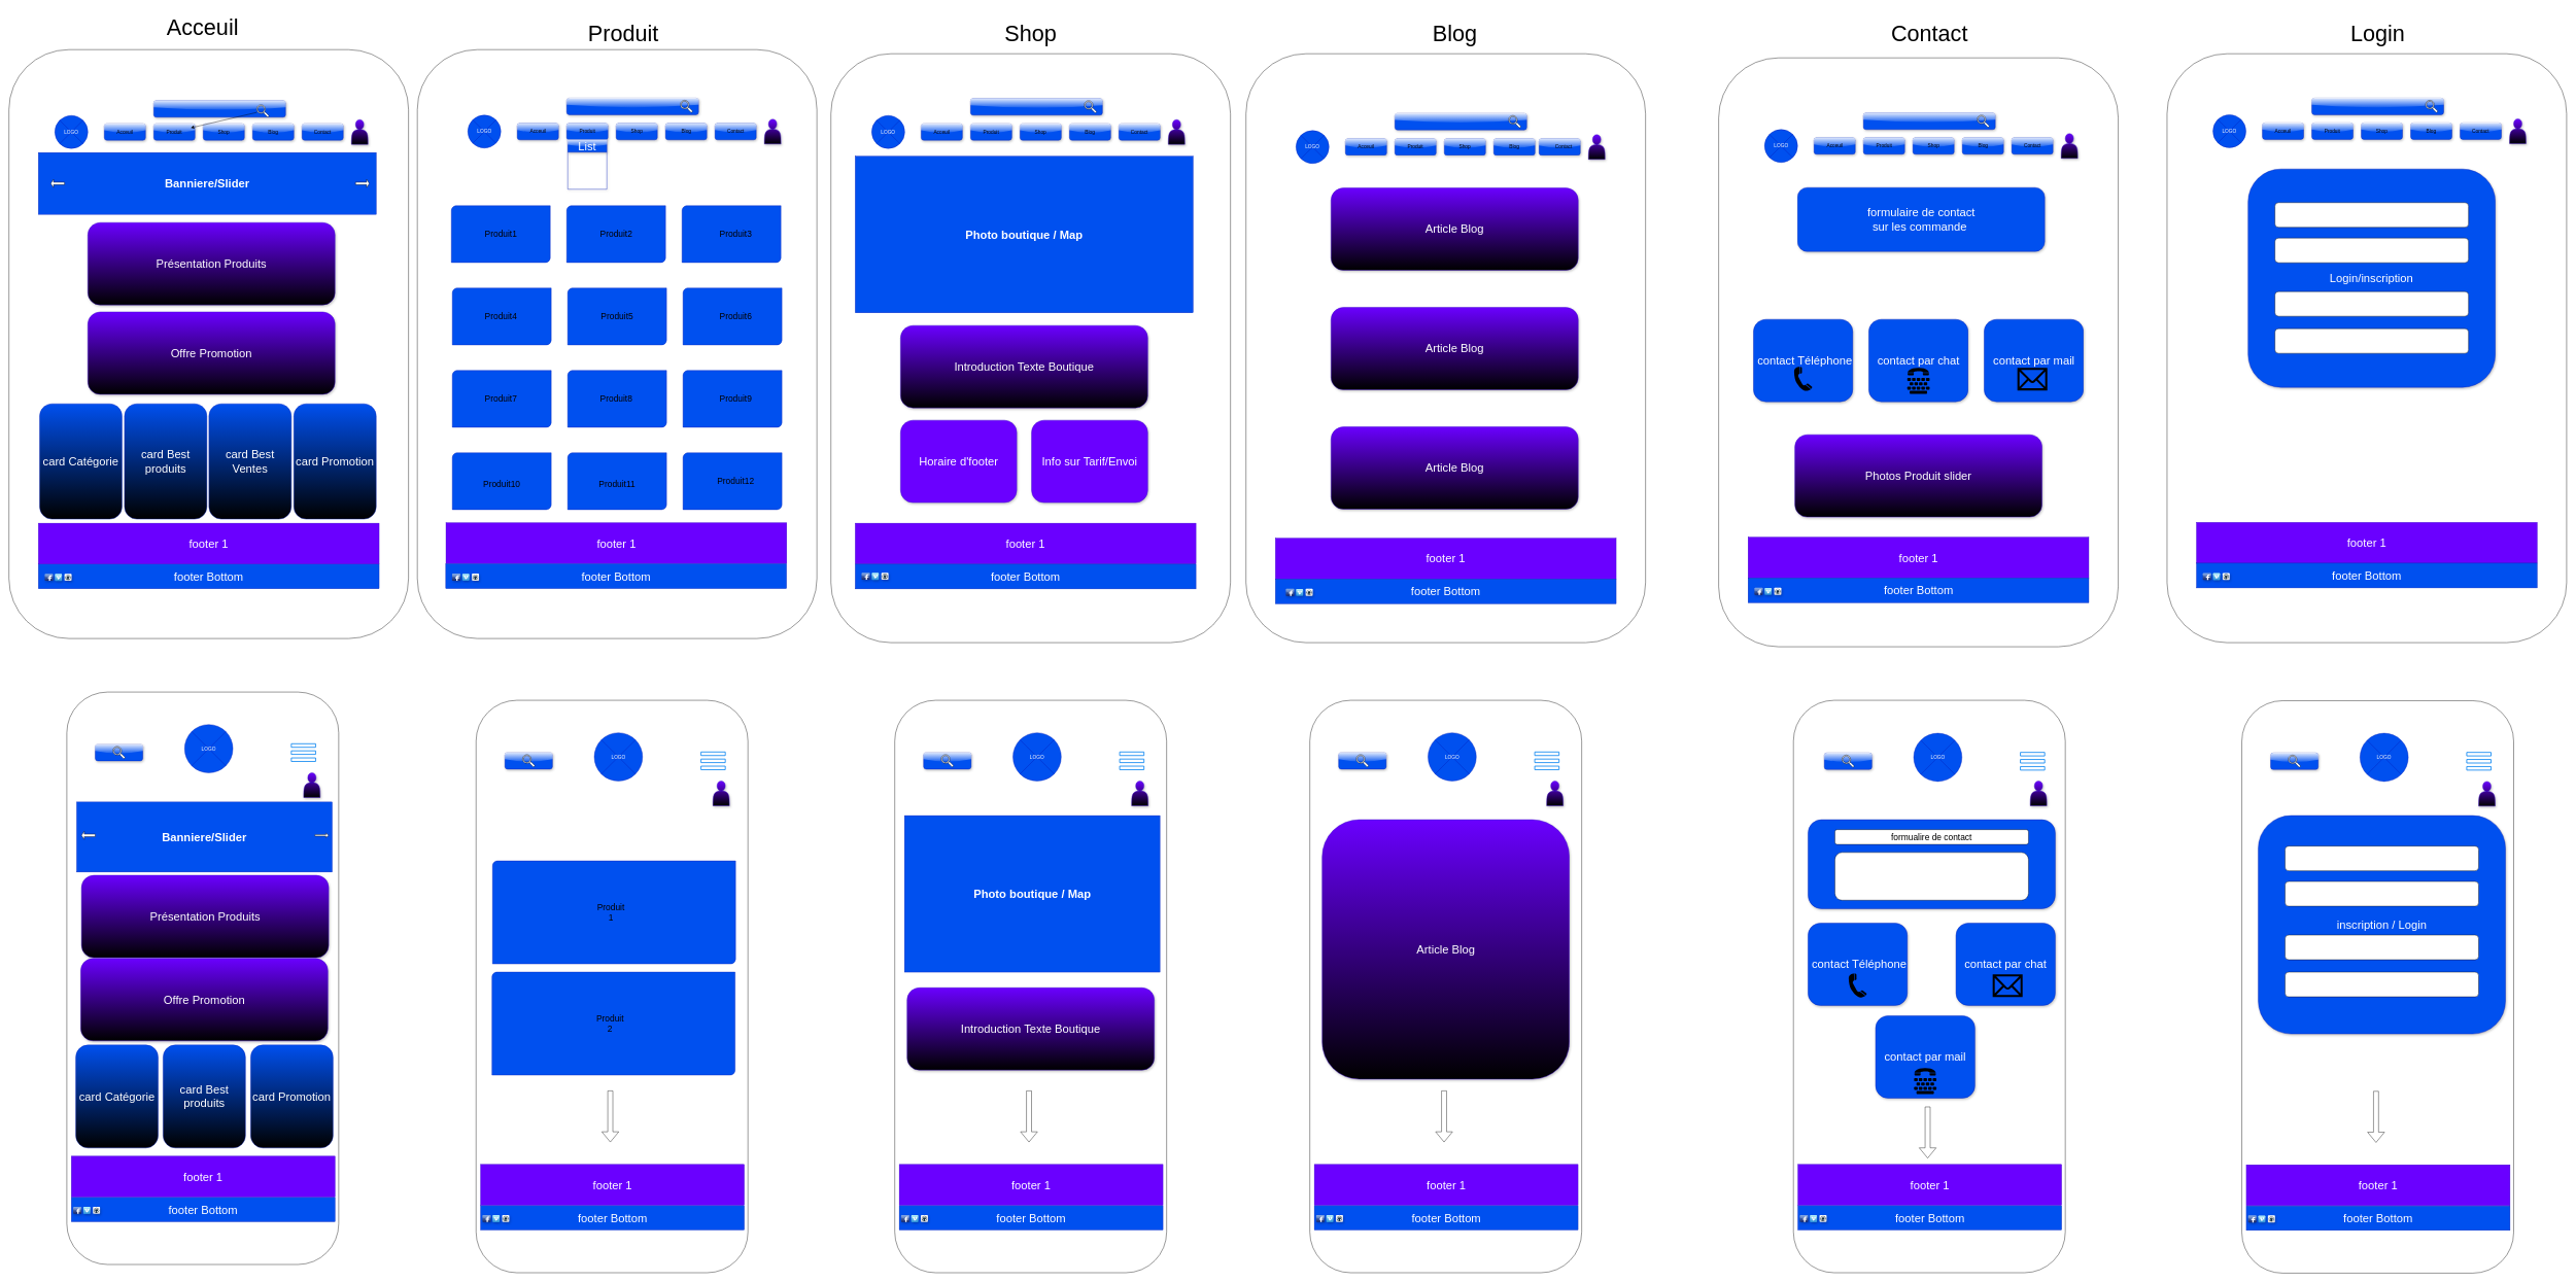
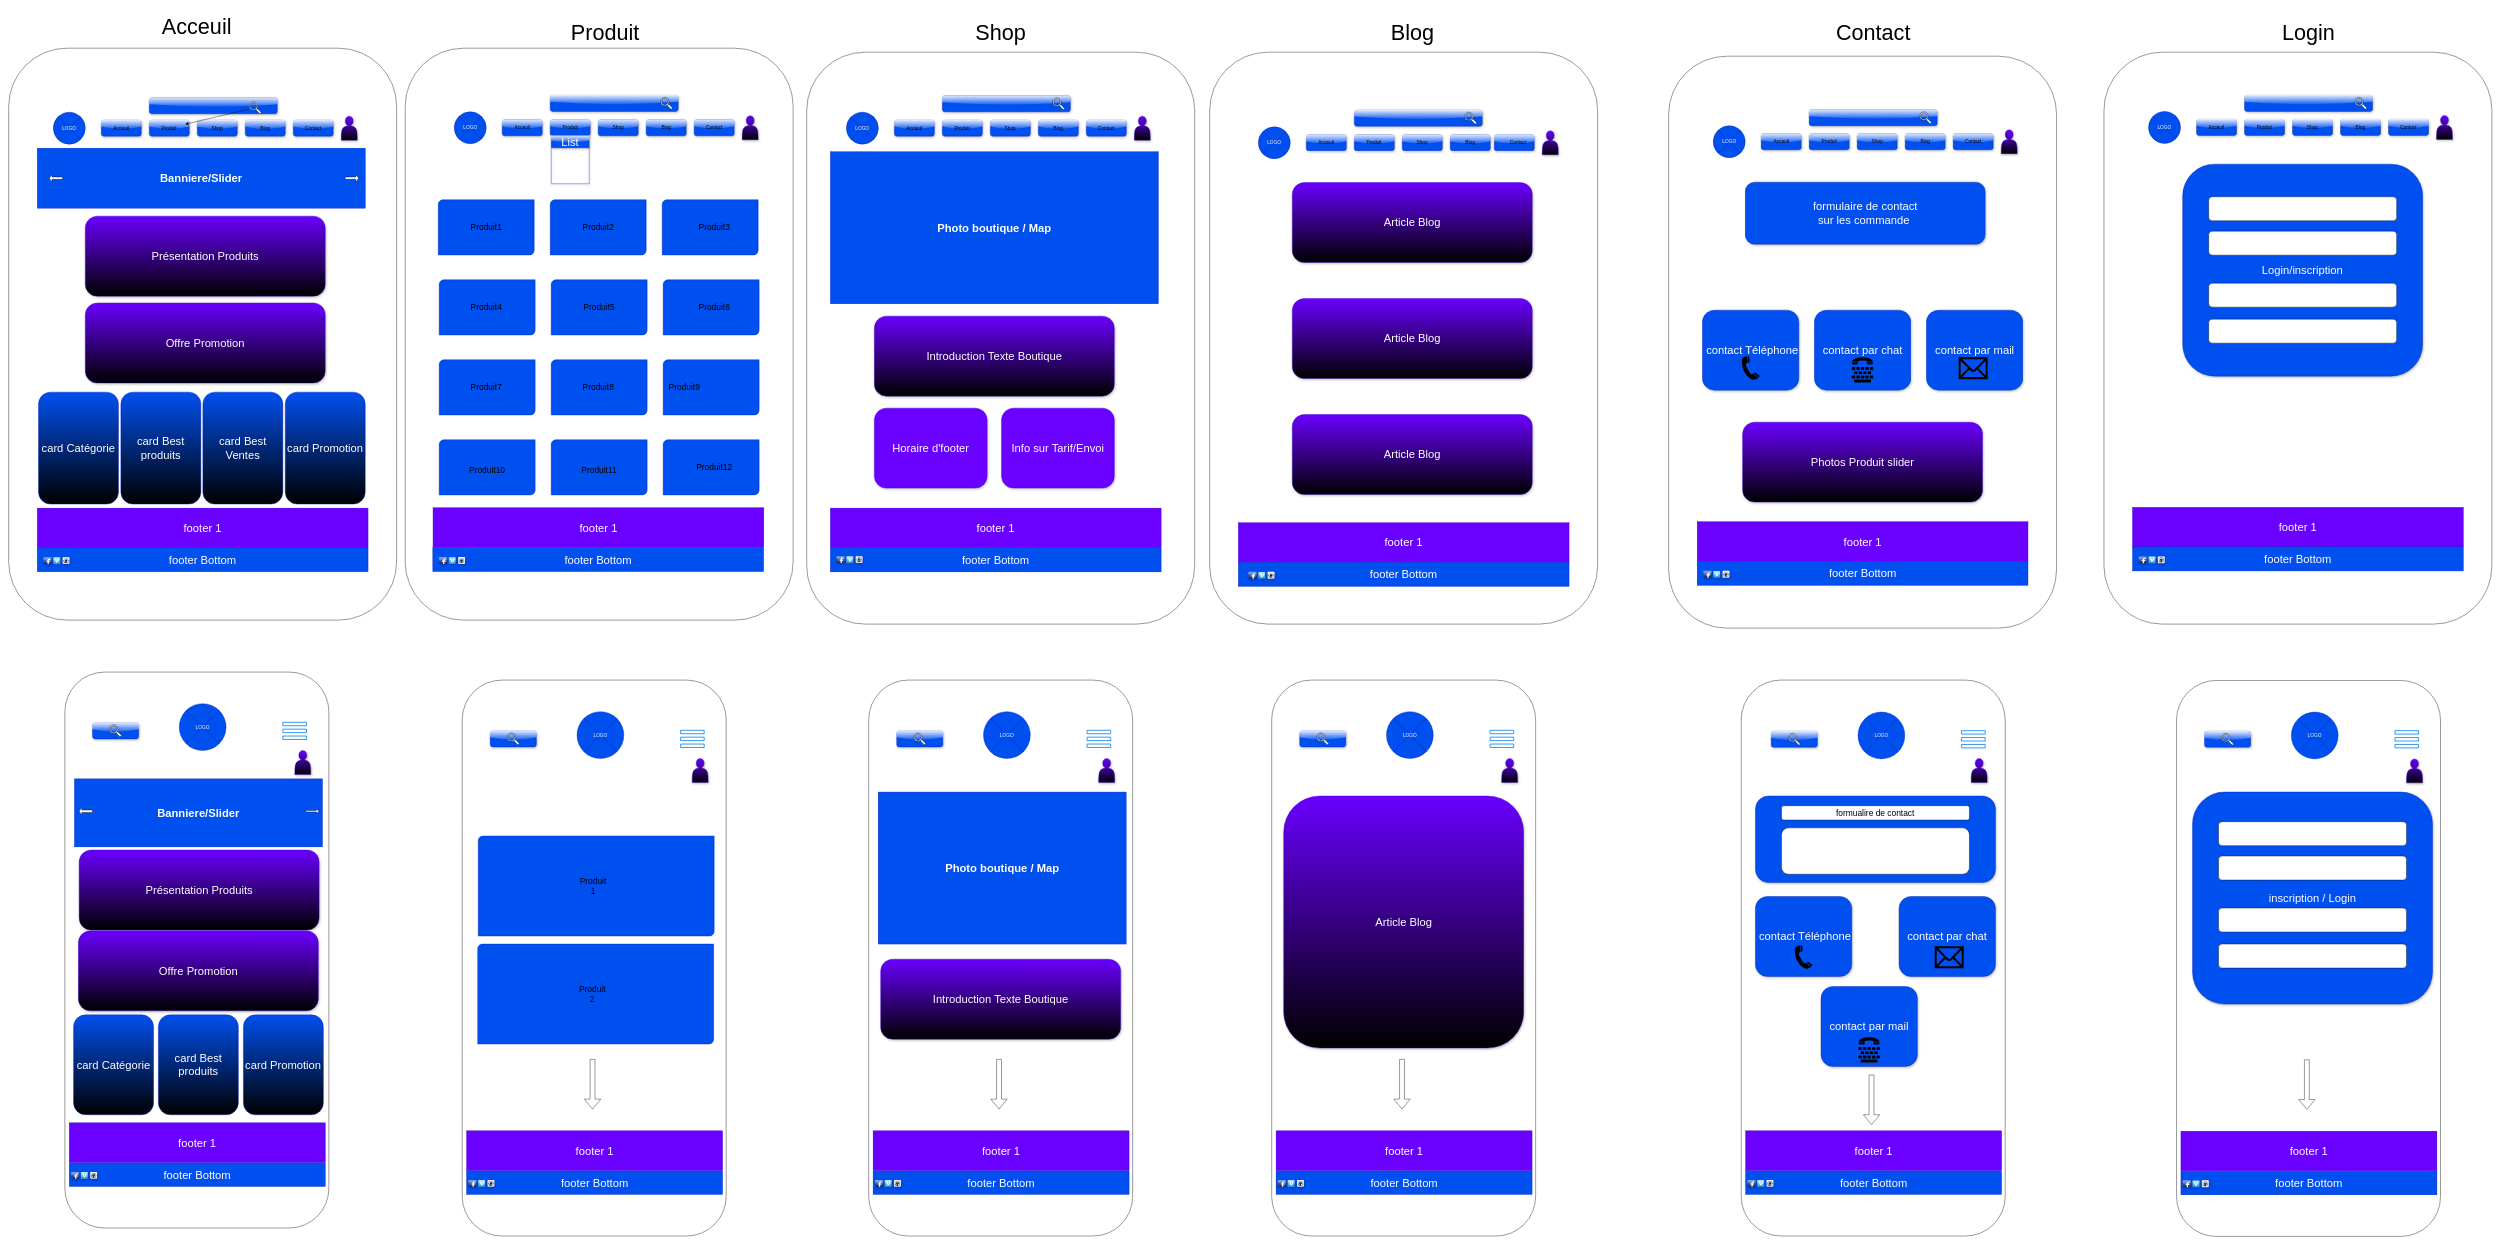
- <mxCell id="74" value="&lt;font style=&quot;font-size: 21px;&quot;&gt;Produit9&lt;/font&gt;" style="text;strokeColor=none;align=center;fillColor=none;html=1;verticalAlign=middle;whiteSpace=wrap;rounded=0;" parent="1" vertex="1"><mxGeometry x="1754.5" y="953" width="60" height="30" as="geometry" /></mxCell>
+ <mxCell id="74" value="&lt;font style=&quot;font-size: 21px;&quot;&gt;Produit9&lt;/font&gt;" style="text;strokeColor=none;align=center;fillColor=none;html=1;verticalAlign=middle;whiteSpace=wrap;rounded=0;" parent="1" vertex="1"><mxGeometry x="1679.5" y="953" width="60" height="30" as="geometry" /></mxCell>
